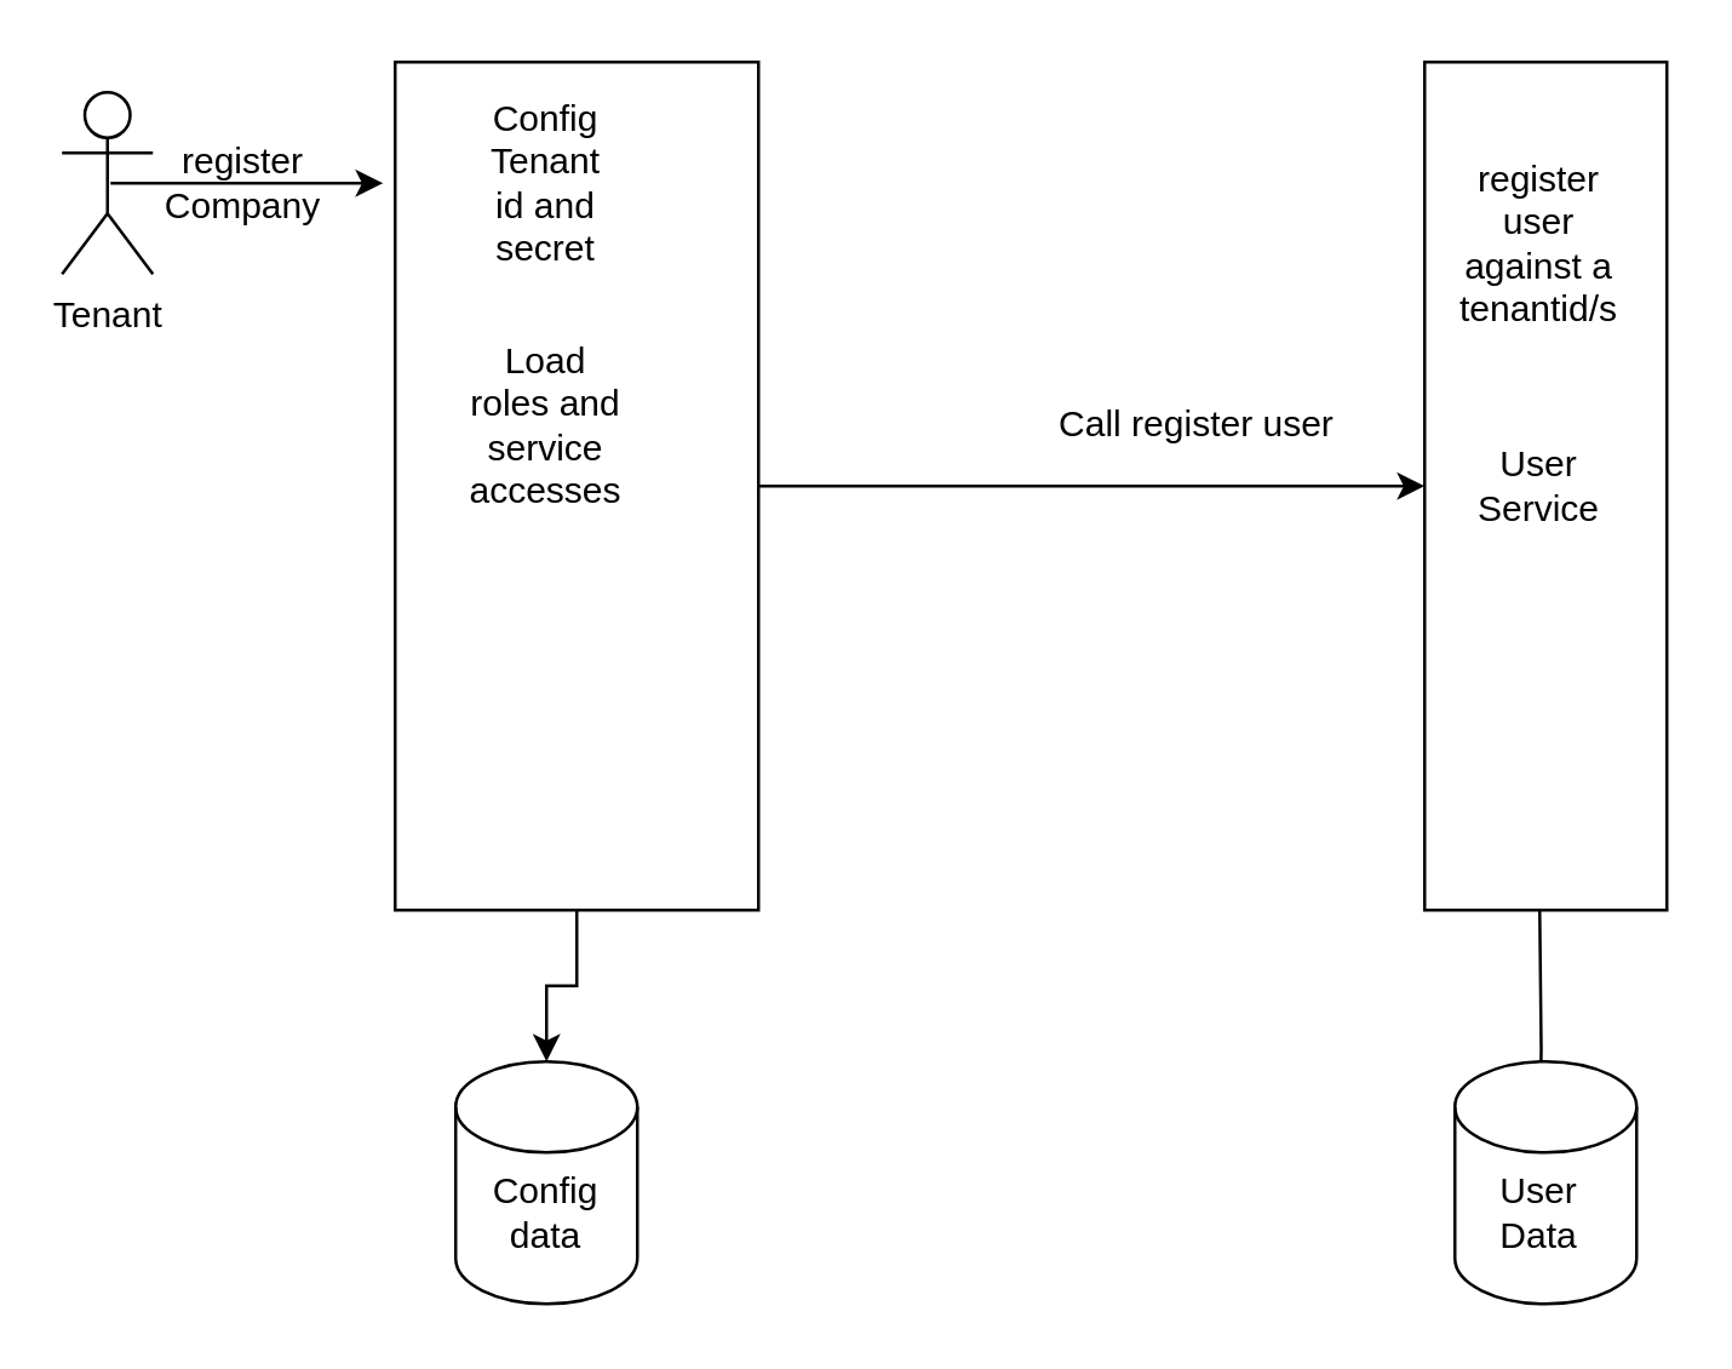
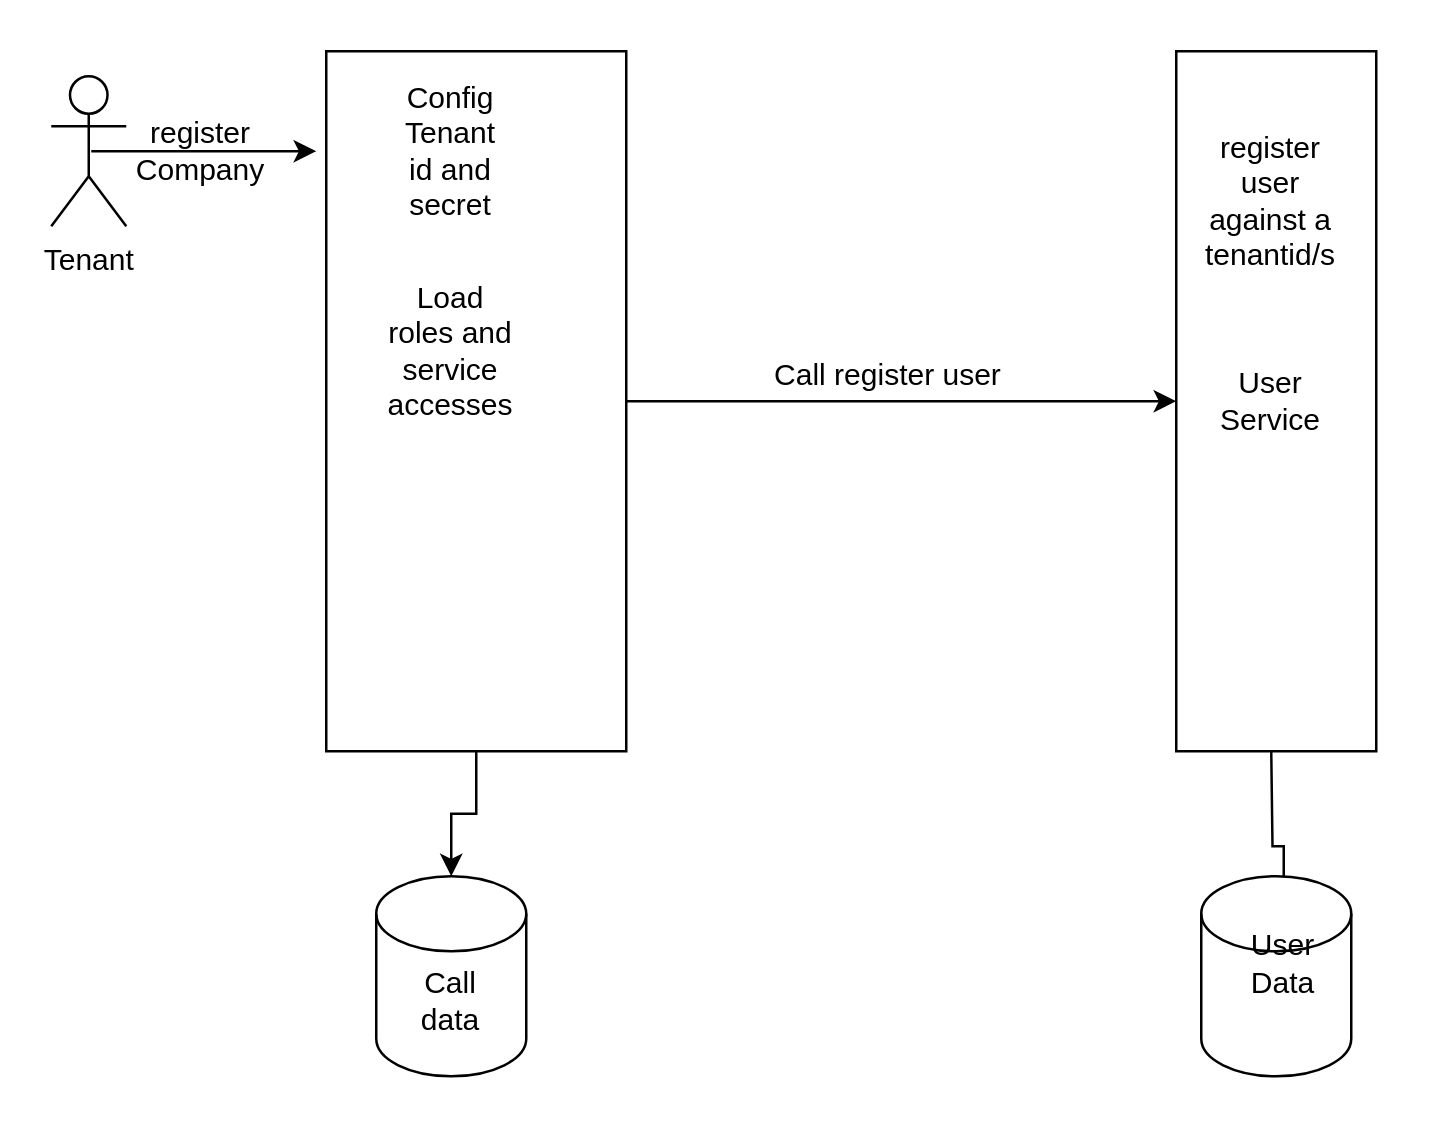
- <mxCell id="18" value="Call register user" style="text;html=1;strokeColor=none;fillColor=none;align=center;verticalAlign=middle;whiteSpace=wrap;rounded=0;" parent="1" vertex="1"><mxGeometry x="340" y="130" width="110" height="20" as="geometry" /></mxCell>
+ <mxCell id="18" value="Call register user" style="text;html=1;strokeColor=none;fillColor=none;align=center;verticalAlign=middle;whiteSpace=wrap;rounded=0;" parent="1" vertex="1"><mxGeometry x="300" y="140" width="110" height="20" as="geometry" /></mxCell>
- <mxCell id="15" value="Config data" style="text;html=1;strokeColor=none;fillColor=none;align=center;verticalAlign=middle;whiteSpace=wrap;rounded=0;" parent="1" vertex="1"><mxGeometry x="160" y="390" width="40" height="20" as="geometry" /></mxCell>
+ <mxCell id="15" value="Call data" style="text;html=1;strokeColor=none;fillColor=none;align=center;verticalAlign=middle;whiteSpace=wrap;rounded=0;" parent="1" vertex="1"><mxGeometry x="160" y="390" width="40" height="20" as="geometry" /></mxCell>
- <mxCell id="8" value="User Data" style="text;html=1;strokeColor=none;fillColor=none;align=center;verticalAlign=middle;whiteSpace=wrap;rounded=0;" parent="1" vertex="1"><mxGeometry x="488" y="390" width="40" height="20" as="geometry" /></mxCell>
+ <mxCell id="8" value="User Data" style="text;html=1;strokeColor=none;fillColor=none;align=center;verticalAlign=middle;whiteSpace=wrap;rounded=0;" parent="1" vertex="1"><mxGeometry x="493" y="375" width="40" height="20" as="geometry" /></mxCell>
